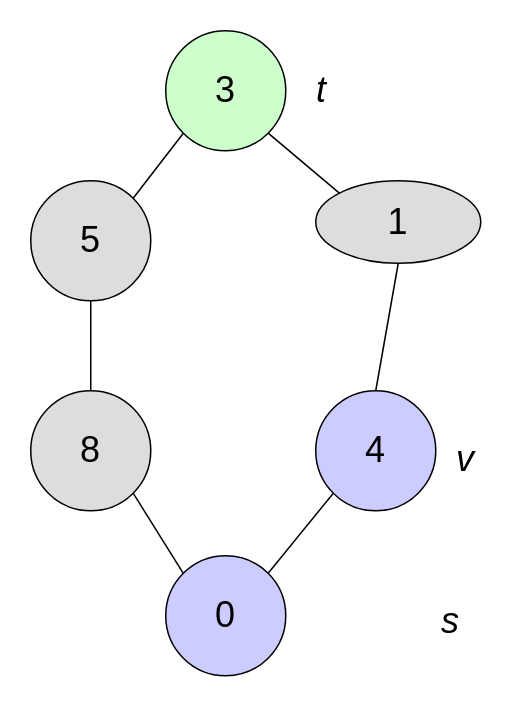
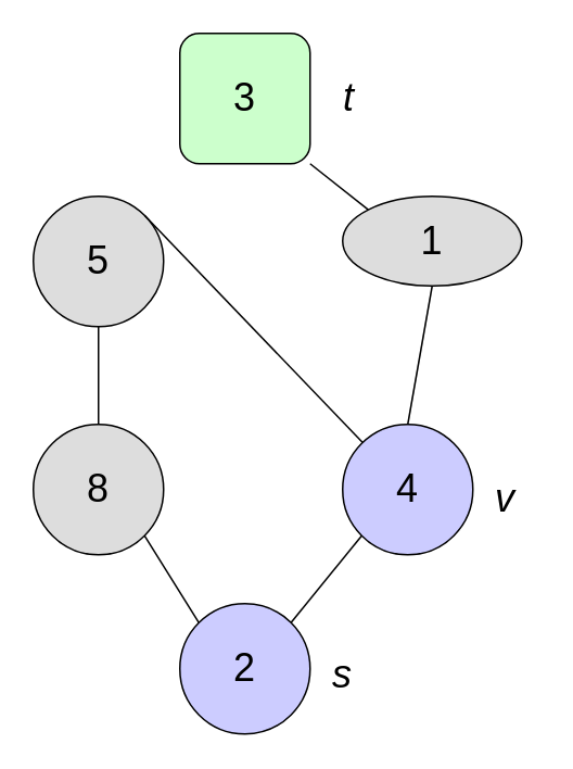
- <mxCell id="2" value="&lt;font style=&quot;font-size: 24px&quot;&gt;3&lt;br&gt;&lt;/font&gt;" style="ellipse;whiteSpace=wrap;html=1;aspect=fixed;fillColor=#CCFFCC;shadow=0;" vertex="1" parent="1"><mxGeometry x="110" y="20" width="80" height="80" as="geometry" /></mxCell>
+ <mxCell id="2" value="&lt;font style=&quot;font-size: 24px&quot;&gt;3&lt;br&gt;&lt;/font&gt;" style="whiteSpace=wrap;html=1;aspect=fixed;fillColor=#CCFFCC;shadow=0;rounded=1;" vertex="1" parent="1"><mxGeometry x="110" y="20" width="80" height="80" as="geometry" /></mxCell>
- <mxCell id="8" value="" style="endArrow=none;html=1;entryX=0;entryY=1;entryDx=0;entryDy=0;exitX=1;exitY=0;exitDx=0;exitDy=0;" edge="1" parent="1" source="3" target="2"><mxGeometry width="50" height="50" relative="1" as="geometry"><mxPoint x="420" y="260" as="sourcePoint" /><mxPoint x="470" y="210" as="targetPoint" /></mxGeometry></mxCell>
+ <mxCell id="8" value="" style="endArrow=none;html=1;exitX=1;exitY=0;exitDx=0;exitDy=0;" edge="1" parent="1" source="3" target="6"><mxGeometry width="50" height="50" relative="1" as="geometry"><mxPoint x="420" y="260" as="sourcePoint" /><mxPoint x="470" y="210" as="targetPoint" /></mxGeometry></mxCell>
- <mxCell id="7" value="&lt;font style=&quot;font-size: 24px&quot;&gt;0&lt;/font&gt;" style="ellipse;whiteSpace=wrap;html=1;aspect=fixed;fillColor=#CCCCFF;" vertex="1" parent="1"><mxGeometry x="110" y="370" width="80" height="80" as="geometry" /></mxCell>
+ <mxCell id="7" value="&lt;font style=&quot;font-size: 24px&quot;&gt;2&lt;/font&gt;" style="ellipse;whiteSpace=wrap;html=1;aspect=fixed;fillColor=#CCCCFF;" vertex="1" parent="1"><mxGeometry x="110" y="370" width="80" height="80" as="geometry" /></mxCell>
- <mxCell id="16" value="&lt;font style=&quot;font-size: 24px&quot;&gt;&lt;i&gt;s&lt;/i&gt;&lt;/font&gt;" style="text;html=1;strokeColor=none;fillColor=none;align=center;verticalAlign=middle;whiteSpace=wrap;rounded=0;shadow=0;" vertex="1" parent="1"><mxGeometry x="280" y="404" width="40" height="20" as="geometry" /></mxCell>
+ <mxCell id="16" value="&lt;font style=&quot;font-size: 24px&quot;&gt;&lt;i&gt;s&lt;/i&gt;&lt;/font&gt;" style="text;html=1;strokeColor=none;fillColor=none;align=center;verticalAlign=middle;whiteSpace=wrap;rounded=0;shadow=0;" vertex="1" parent="1"><mxGeometry x="190" y="404" width="40" height="20" as="geometry" /></mxCell>
